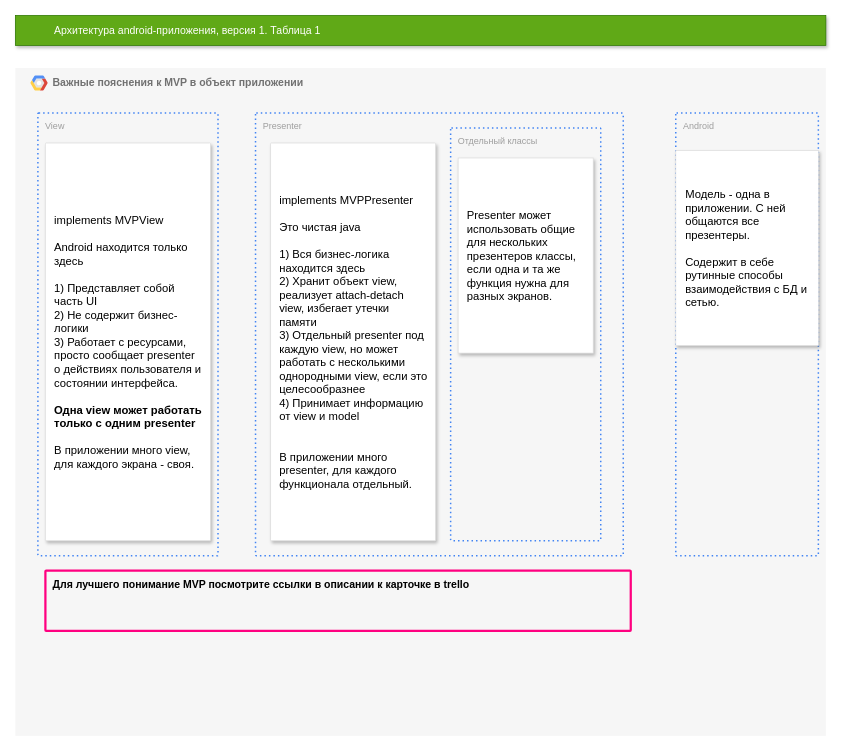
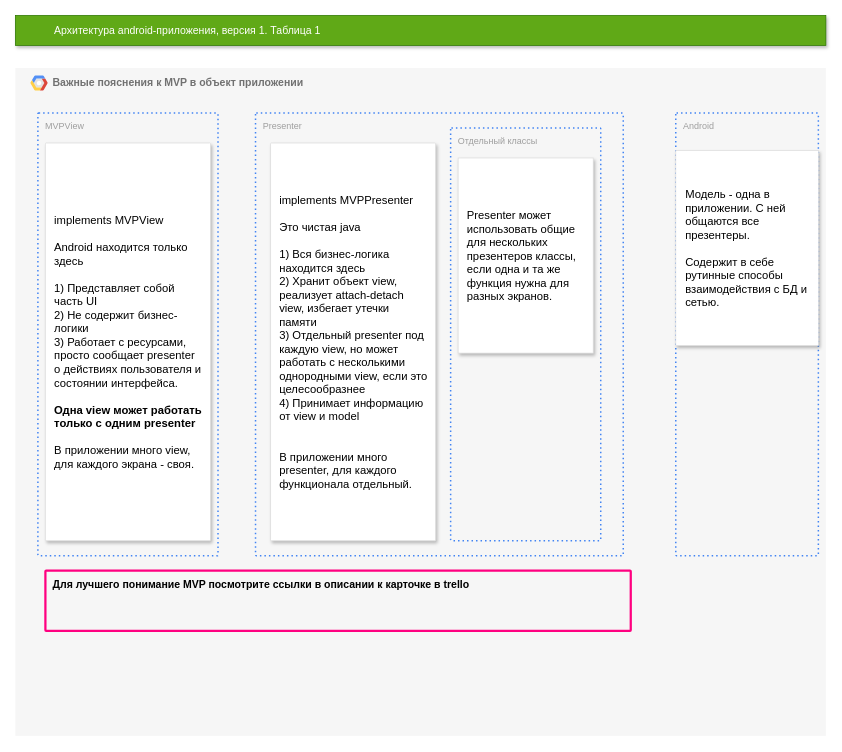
- <mxCell id="5" value="View" style="rounded=1;absoluteArcSize=1;arcSize=2;html=1;strokeColor=#4284F3;gradientColor=none;shadow=0;dashed=1;fontSize=12;fontColor=#9E9E9E;align=left;verticalAlign=top;spacing=10;spacingTop=-4;fillColor=none;dashPattern=1 2;strokeWidth=2;" parent="2" vertex="1"><mxGeometry x="30" y="60" width="240" height="590" as="geometry" /></mxCell>
+ <mxCell id="5" value="MVPView" style="rounded=1;absoluteArcSize=1;arcSize=2;html=1;strokeColor=#4284F3;gradientColor=none;shadow=0;dashed=1;fontSize=12;fontColor=#9E9E9E;align=left;verticalAlign=top;spacing=10;spacingTop=-4;fillColor=none;dashPattern=1 2;strokeWidth=2;" parent="2" vertex="1"><mxGeometry x="30" y="60" width="240" height="590" as="geometry" /></mxCell>
